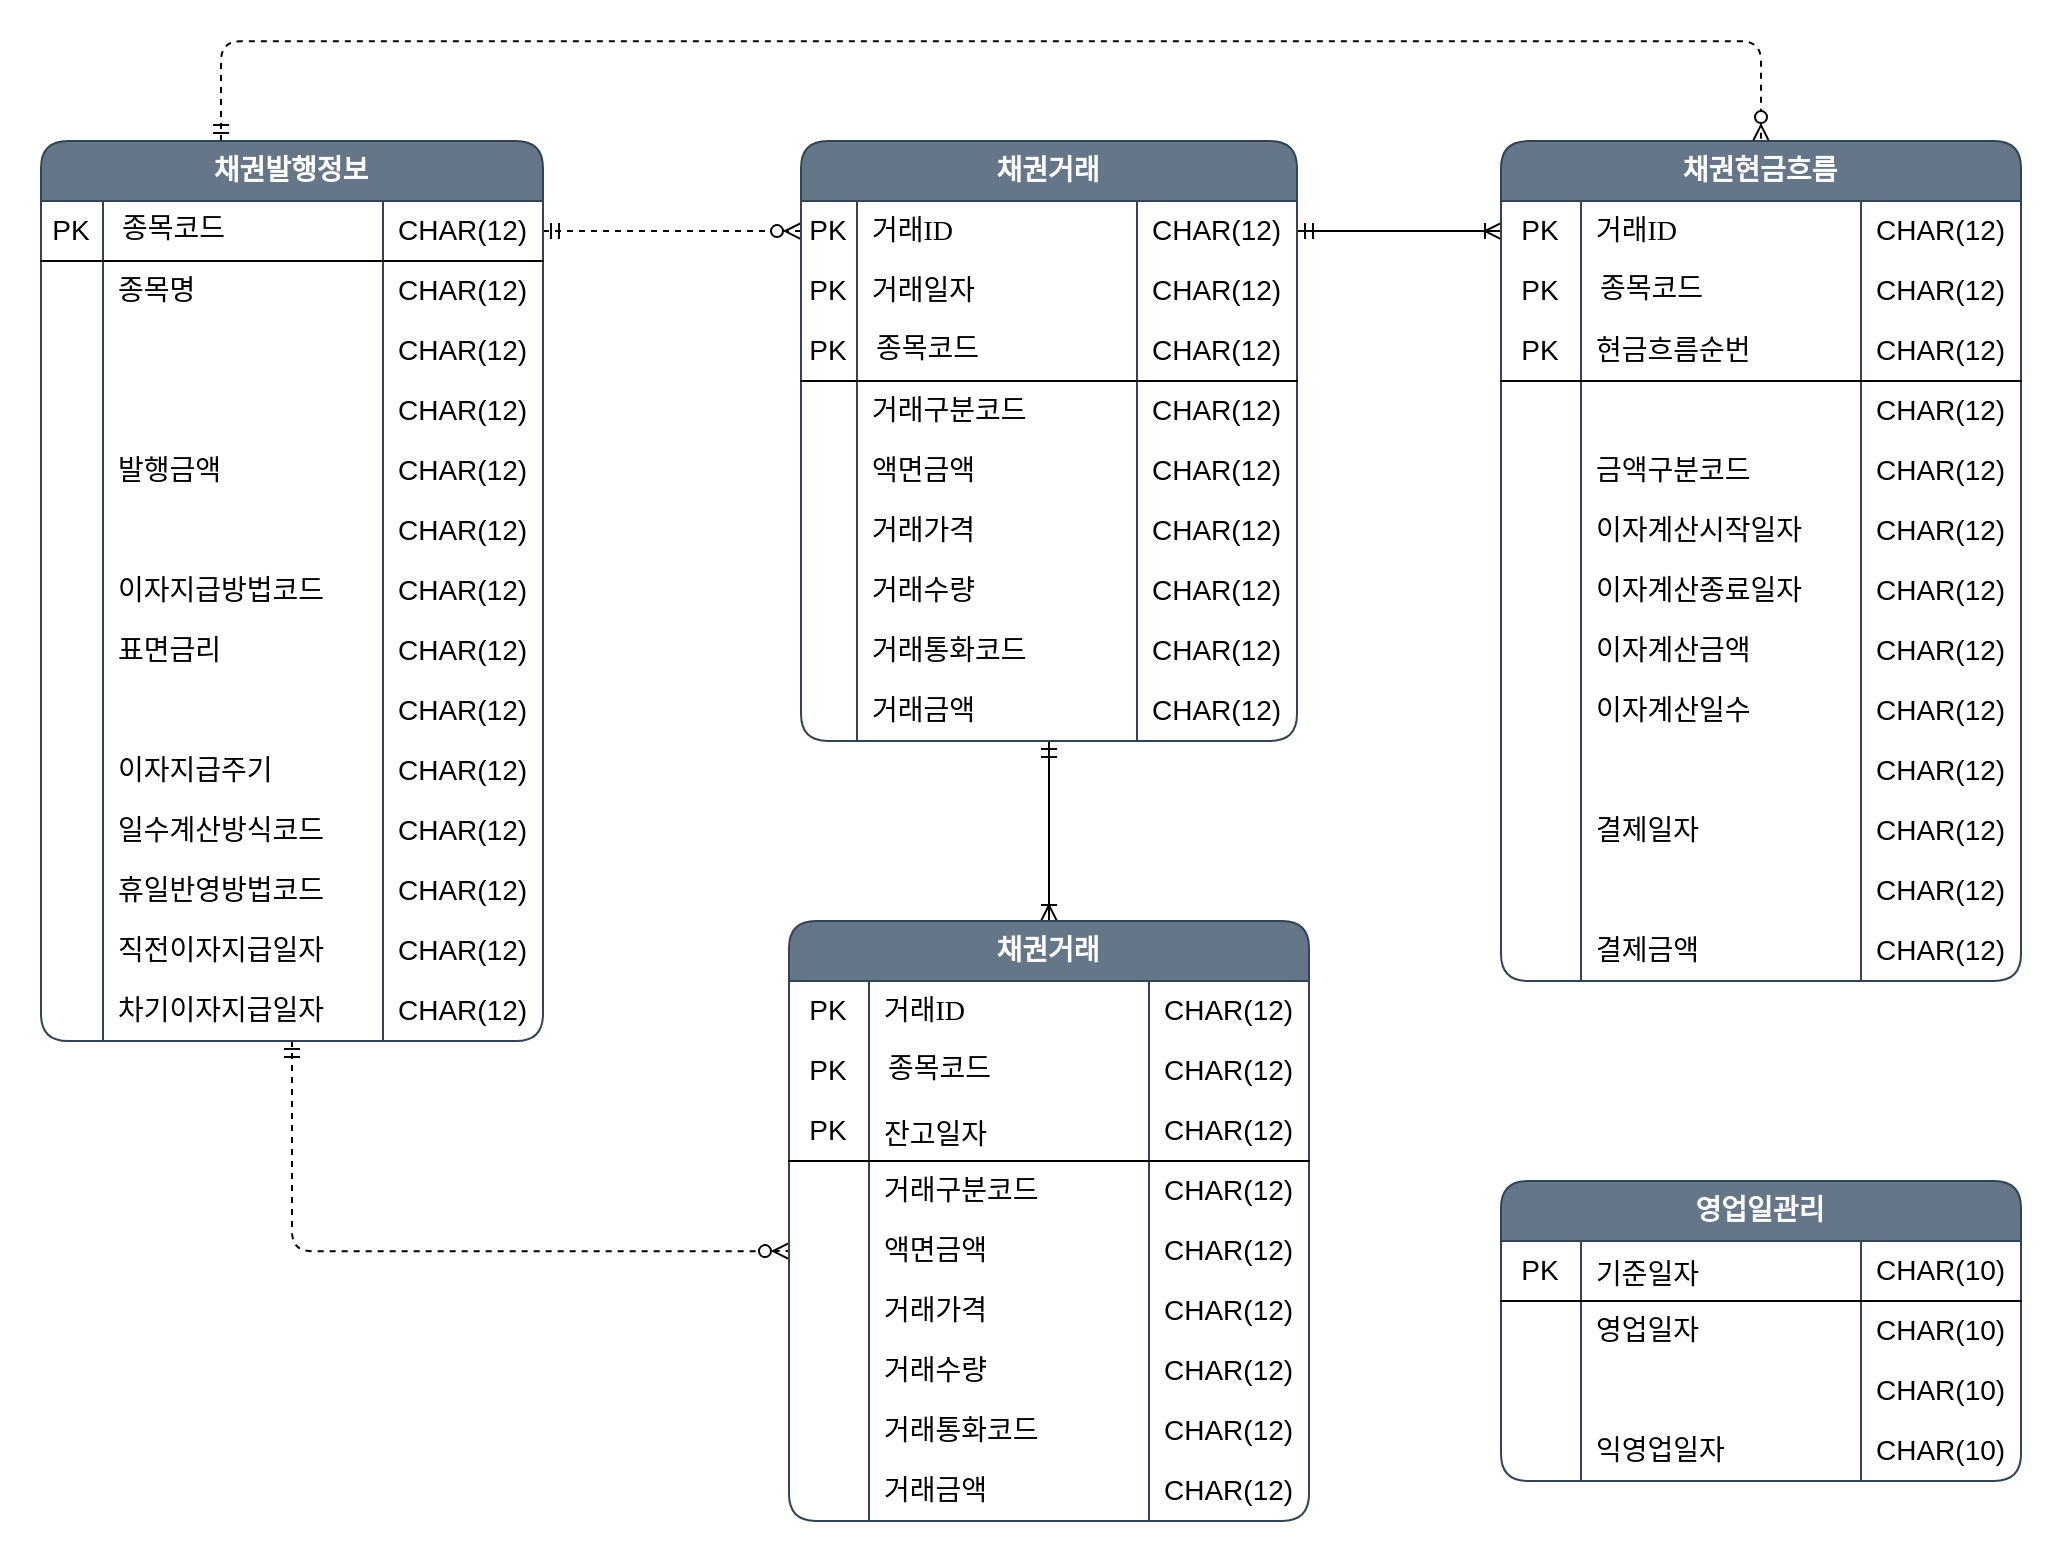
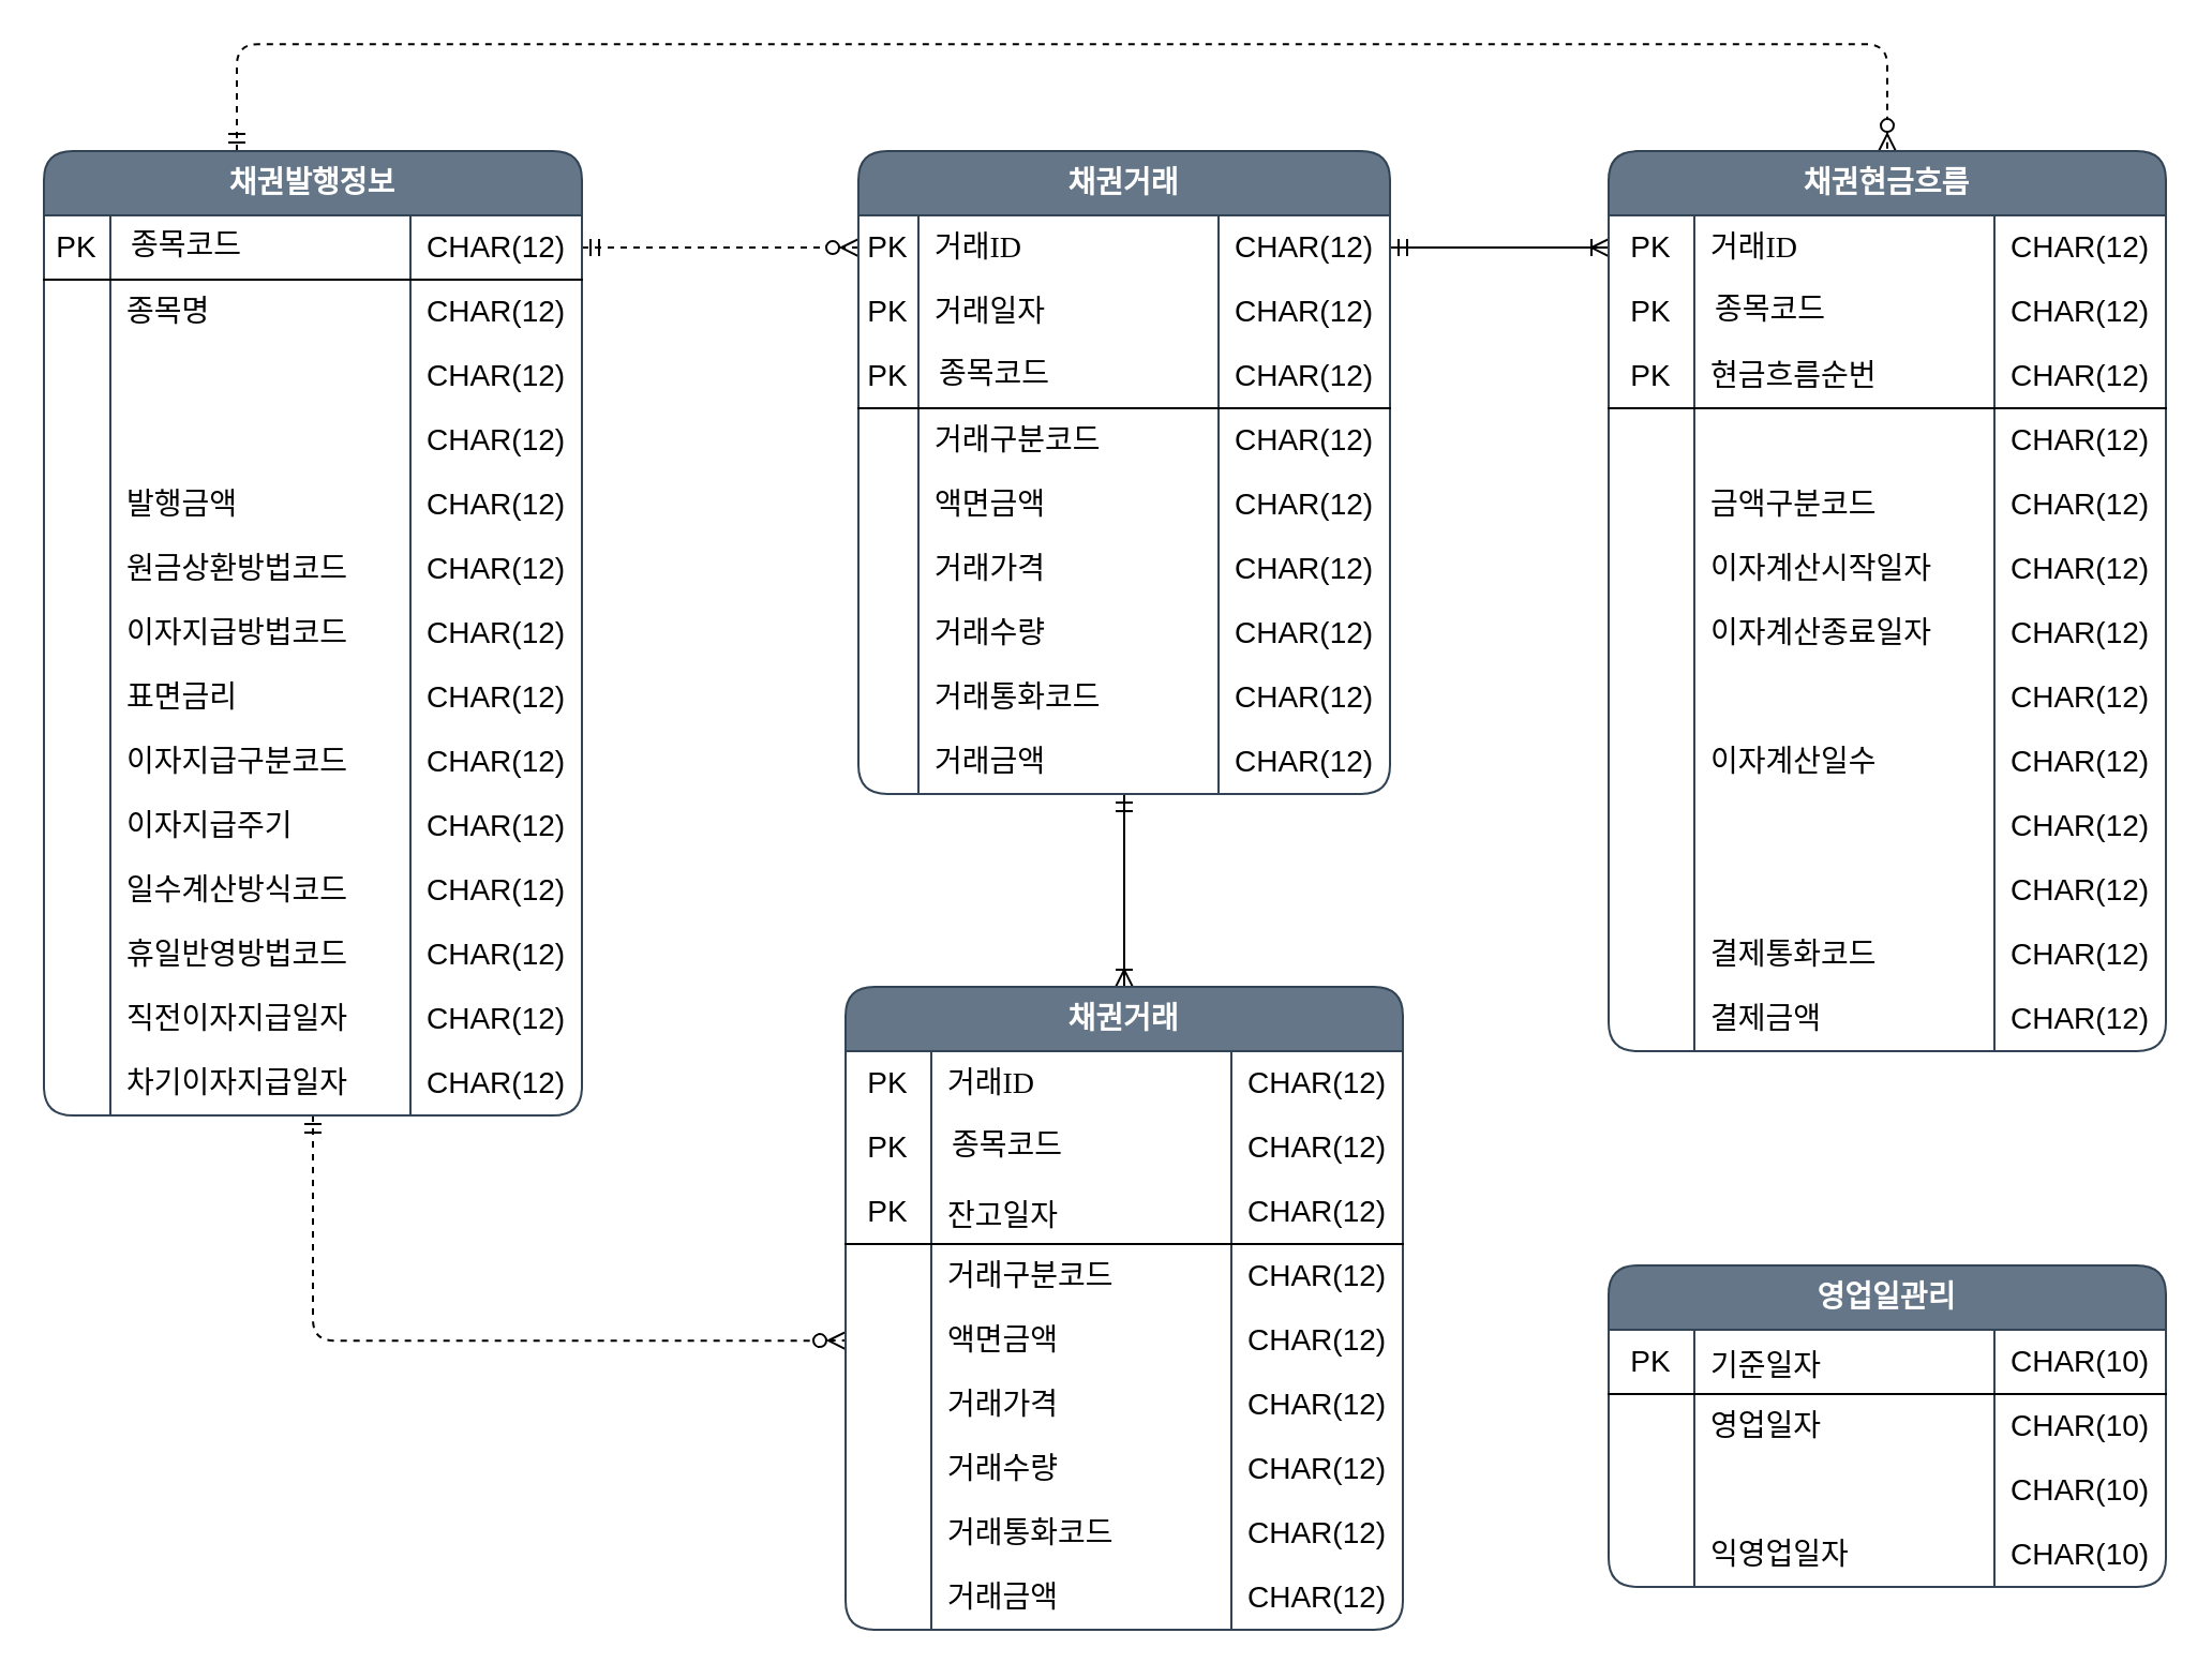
+ <mxCell id="28" value="원금상환방법코드" style="shape=partialRectangle;html=1;whiteSpace=wrap;connectable=0;fillColor=none;top=0;left=0;bottom=0;right=0;align=left;spacingLeft=6;overflow=hidden;fontSize=14;" vertex="1" parent="26"><mxGeometry x="31" width="140" height="30" as="geometry" /></mxCell>
- <mxCell id="166" value="이자계산금액" style="shape=partialRectangle;html=1;whiteSpace=wrap;connectable=0;fillColor=none;top=0;left=0;bottom=0;right=0;align=left;spacingLeft=6;overflow=hidden;fontSize=14;" vertex="1" parent="164"><mxGeometry x="40" width="140" height="30" as="geometry" /></mxCell>
+ <mxCell id="40" value="이자지급구분코드" style="shape=partialRectangle;html=1;whiteSpace=wrap;connectable=0;fillColor=none;top=0;left=0;bottom=0;right=0;align=left;spacingLeft=6;overflow=hidden;fontSize=14;" vertex="1" parent="38"><mxGeometry x="31" width="140" height="30" as="geometry" /></mxCell>
- <mxCell id="177" value="결제일자" style="shape=partialRectangle;html=1;whiteSpace=wrap;connectable=0;fillColor=none;top=0;left=0;bottom=0;right=0;align=left;spacingLeft=6;overflow=hidden;fontSize=14;" vertex="1" parent="175"><mxGeometry x="40" width="140" height="30" as="geometry" /></mxCell>
+ <mxCell id="181" value="결제통화코드" style="shape=partialRectangle;html=1;whiteSpace=wrap;connectable=0;fillColor=none;top=0;left=0;bottom=0;right=0;align=left;spacingLeft=6;overflow=hidden;fontSize=14;" vertex="1" parent="179"><mxGeometry x="40" width="140" height="30" as="geometry" /></mxCell>
